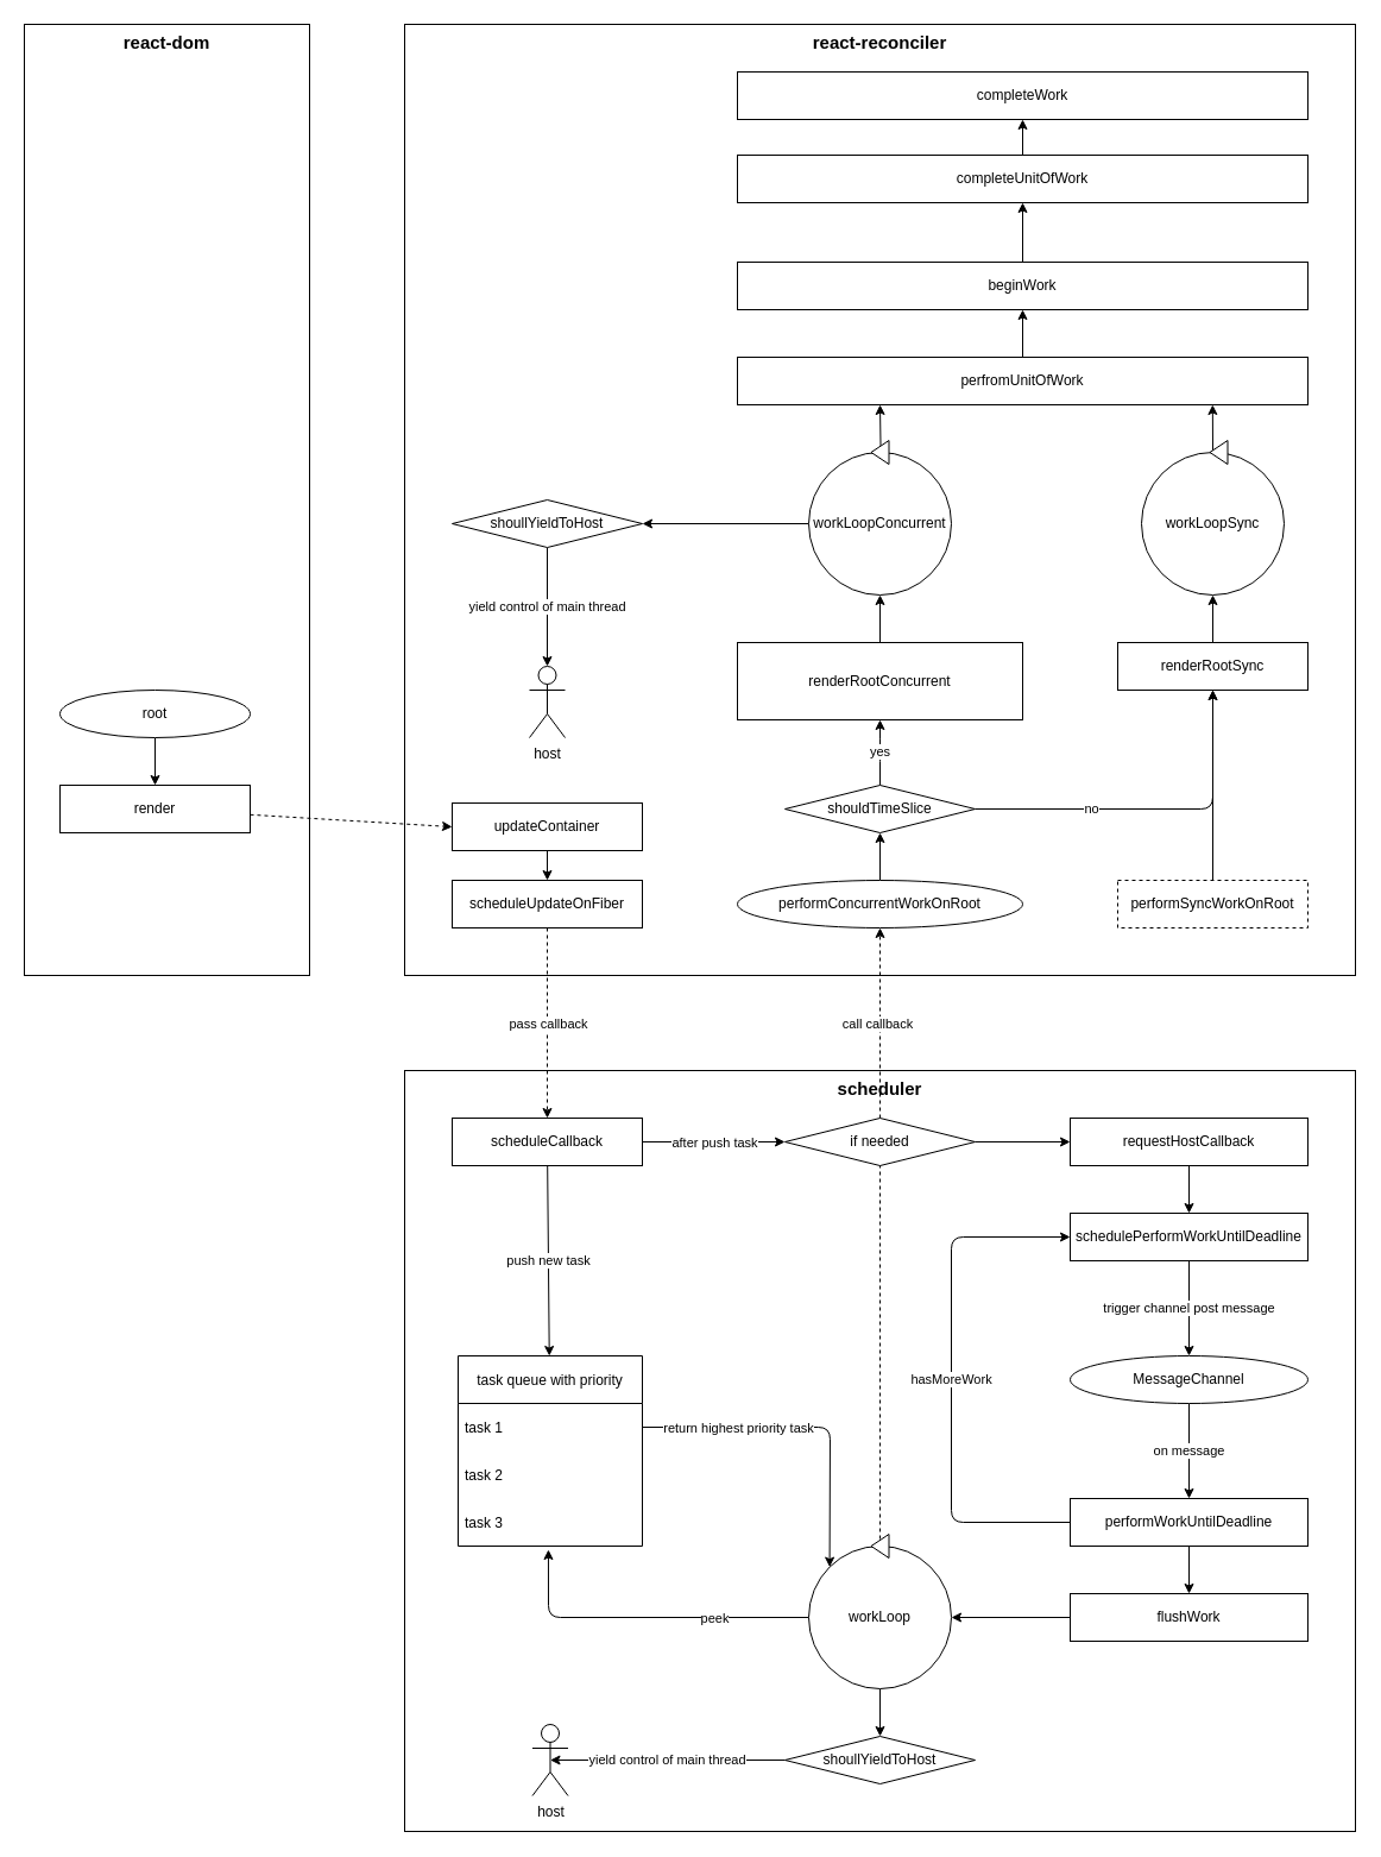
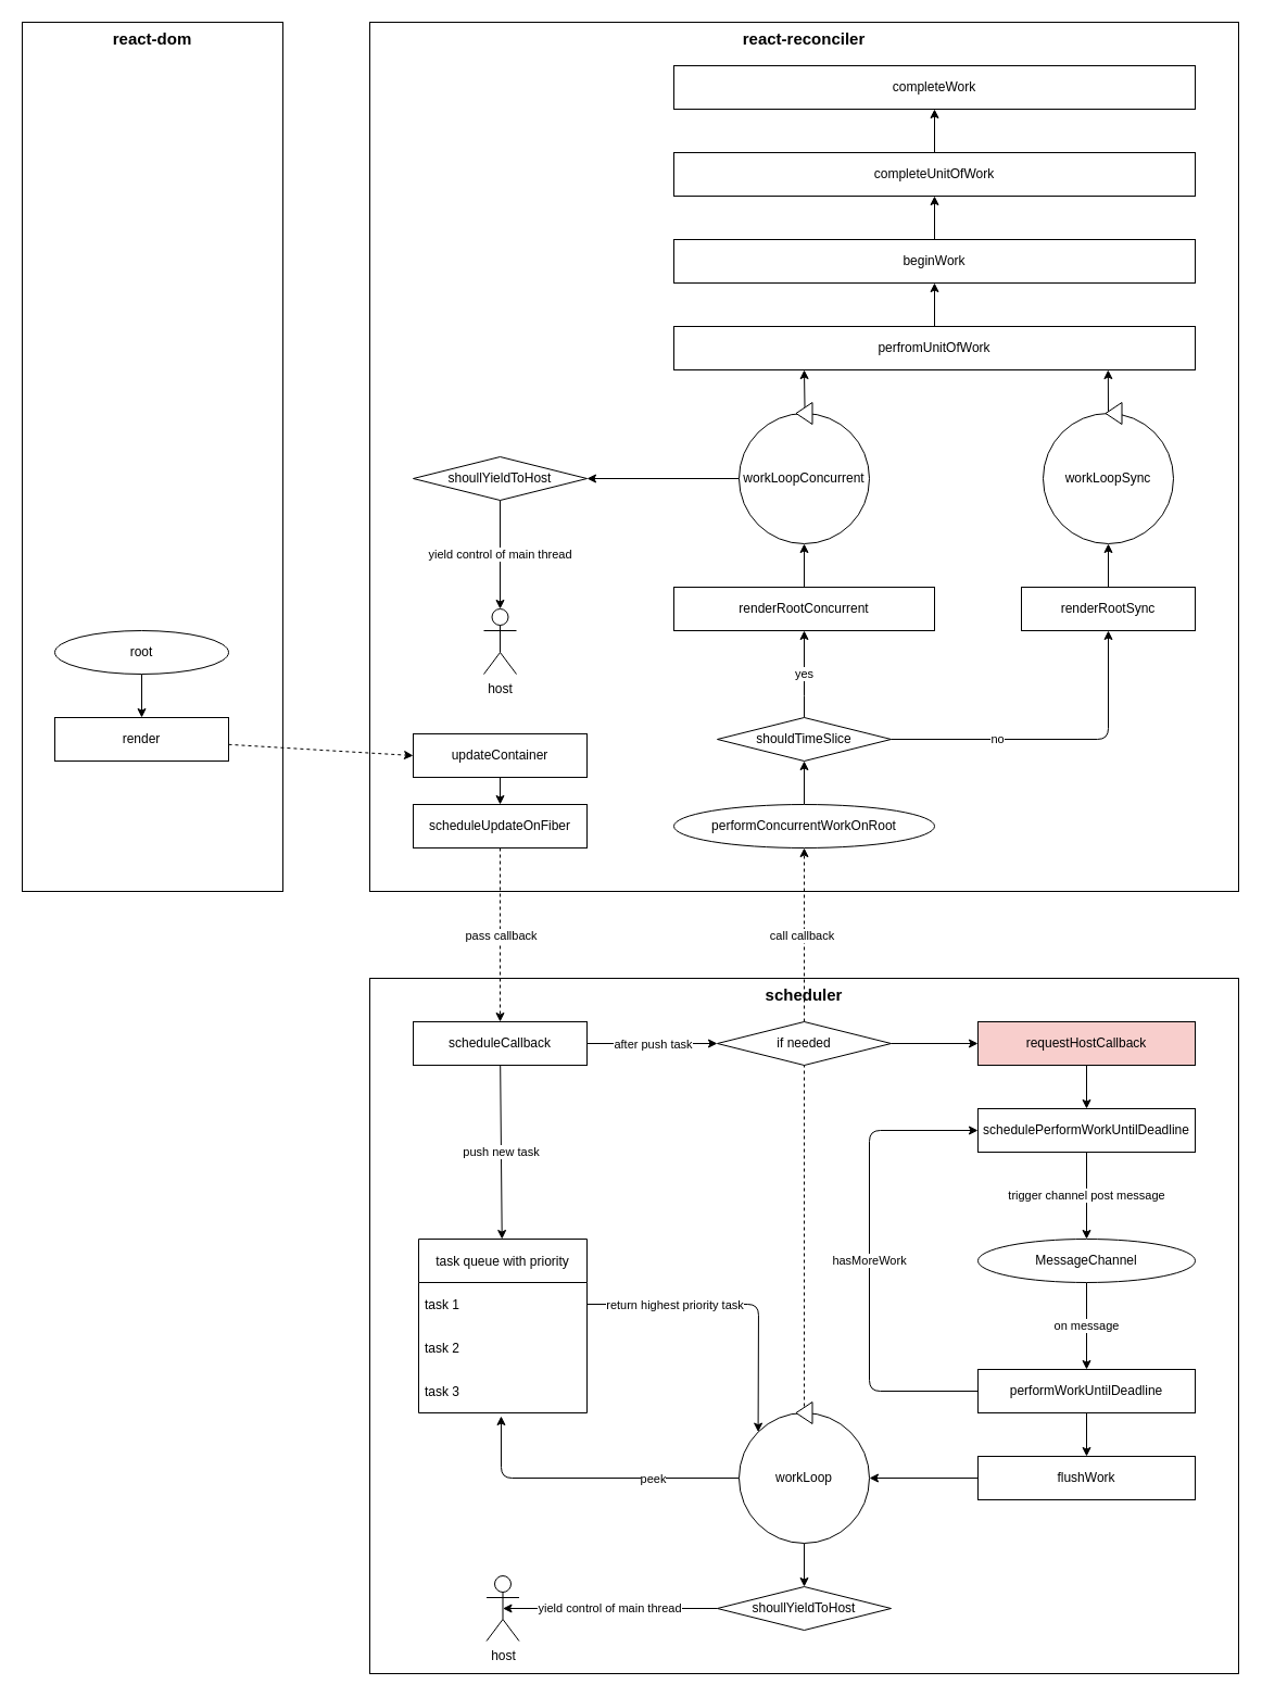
- <mxCell id="50" value="completeUnitOfWork" style="rounded=0;whiteSpace=wrap;html=1;" vertex="1" parent="1"><mxGeometry x="620" y="130" width="480" height="40" as="geometry" /></mxCell>
+ <mxCell id="50" value="completeUnitOfWork" style="rounded=0;whiteSpace=wrap;html=1;" vertex="1" parent="1"><mxGeometry x="620" y="140" width="480" height="40" as="geometry" /></mxCell>
- <mxCell id="35" value="renderRootConcurrent" style="rounded=0;whiteSpace=wrap;html=1;" vertex="1" parent="1"><mxGeometry x="620" y="540" width="240" height="65" as="geometry" /></mxCell>
+ <mxCell id="35" value="renderRootConcurrent" style="rounded=0;whiteSpace=wrap;html=1;" vertex="1" parent="1"><mxGeometry x="620" y="540" width="240" height="40" as="geometry" /></mxCell>
- <mxCell id="68" style="edgeStyle=none;html=1;entryX=0.5;entryY=1;entryDx=0;entryDy=0;fontSize=15;endArrow=classic;endFill=1;" edge="1" parent="1" source="69" target="37"><mxGeometry relative="1" as="geometry" /></mxCell>
- <mxCell id="69" value="performSyncWorkOnRoot" style="rounded=0;whiteSpace=wrap;html=1;dashed=1;" vertex="1" parent="1"><mxGeometry x="940" y="740" width="160" height="40" as="geometry" /></mxCell>
- <mxCell id="23" value="requestHostCallback" style="rounded=0;whiteSpace=wrap;html=1;" parent="1" vertex="1"><mxGeometry x="900" y="940" width="200" height="40" as="geometry" /></mxCell>
+ <mxCell id="23" value="requestHostCallback" style="rounded=0;whiteSpace=wrap;html=1;fillColor=#f8cecc;" parent="1" vertex="1"><mxGeometry x="900" y="940" width="200" height="40" as="geometry" /></mxCell>
